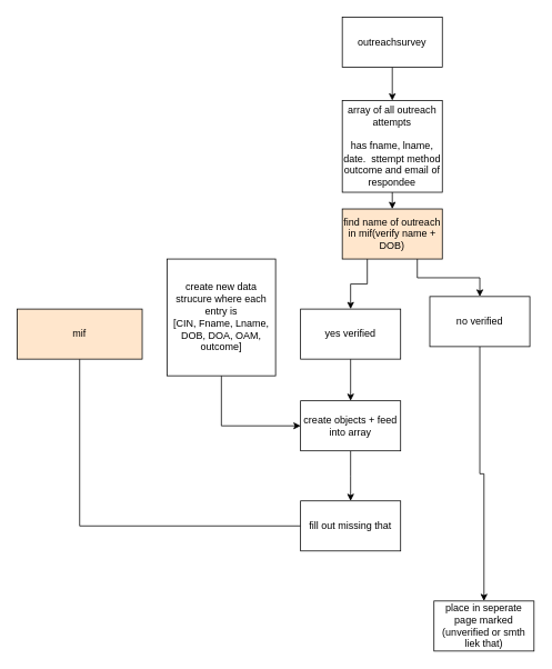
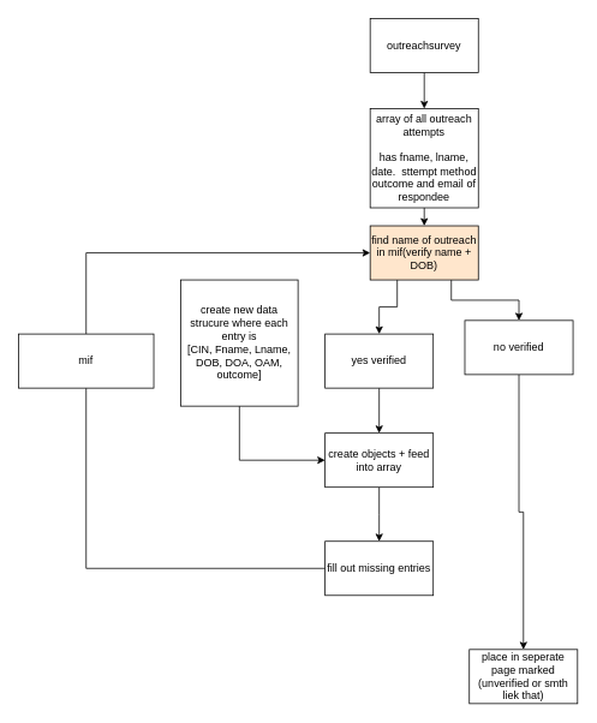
+ <mxCell id="4" style="edgeStyle=orthogonalEdgeStyle;rounded=0;orthogonalLoop=1;jettySize=auto;html=1;exitX=0.5;exitY=0;exitDx=0;exitDy=0;entryX=0;entryY=0.5;entryDx=0;entryDy=0;" edge="1" parent="1" source="6" target="13"><mxGeometry relative="1" as="geometry" /></mxCell>
- <mxCell id="6" value="mif" style="rounded=0;whiteSpace=wrap;html=1;fillColor=#ffe6cc;" vertex="1" parent="1"><mxGeometry x="20" y="370" width="150" height="60" as="geometry" /></mxCell>
+ <mxCell id="6" value="mif" style="rounded=0;whiteSpace=wrap;html=1;" vertex="1" parent="1"><mxGeometry x="20" y="370" width="150" height="60" as="geometry" /></mxCell>
- <mxCell id="21" value="fill out missing that" style="rounded=0;whiteSpace=wrap;html=1;" vertex="1" parent="1"><mxGeometry x="360" y="600" width="120" height="60" as="geometry" /></mxCell>
+ <mxCell id="21" value="fill out missing entries" style="rounded=0;whiteSpace=wrap;html=1;" vertex="1" parent="1"><mxGeometry x="360" y="600" width="120" height="60" as="geometry" /></mxCell>
